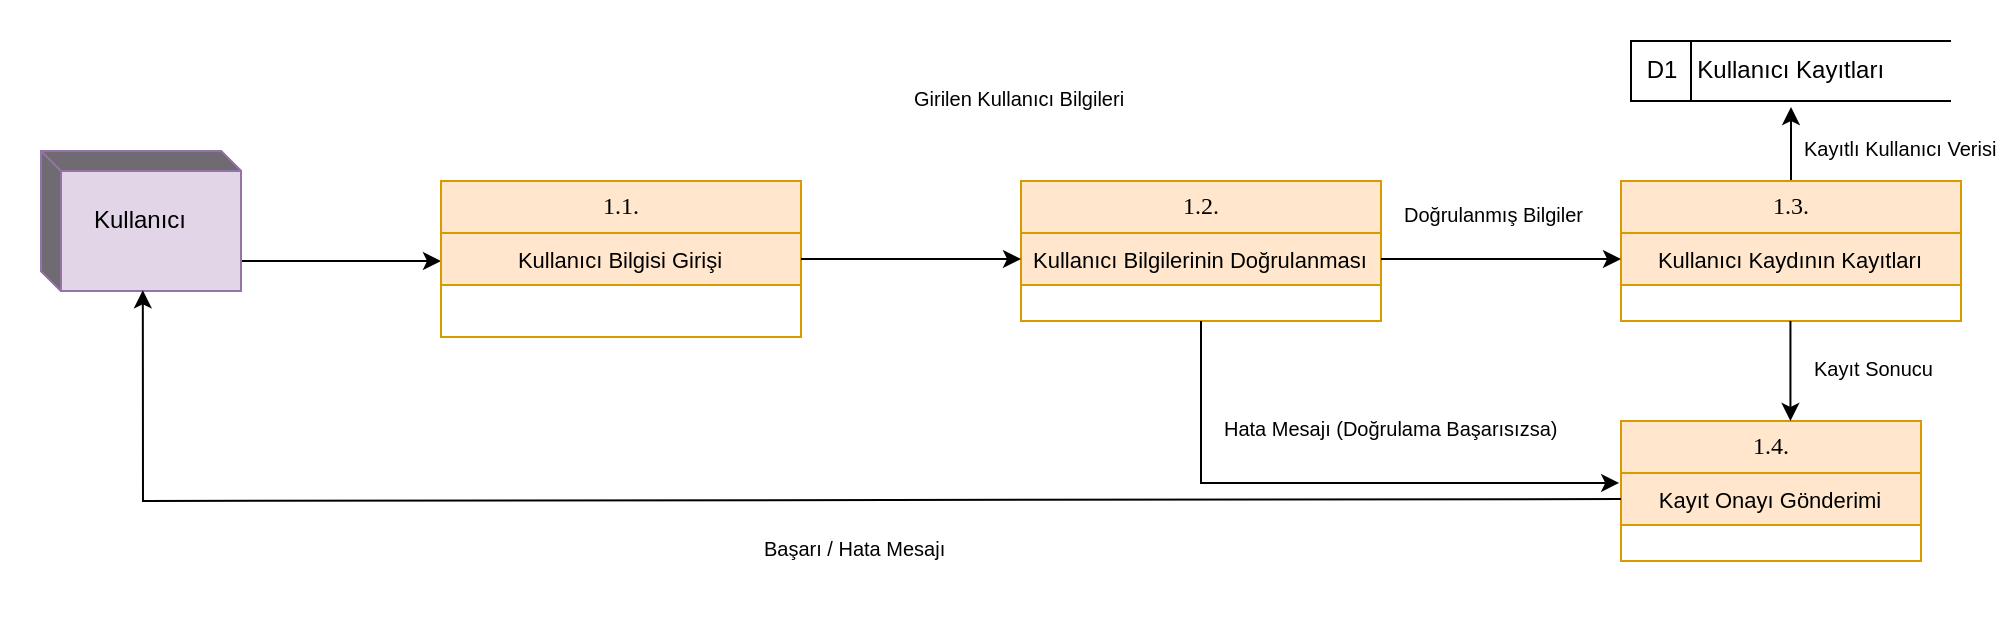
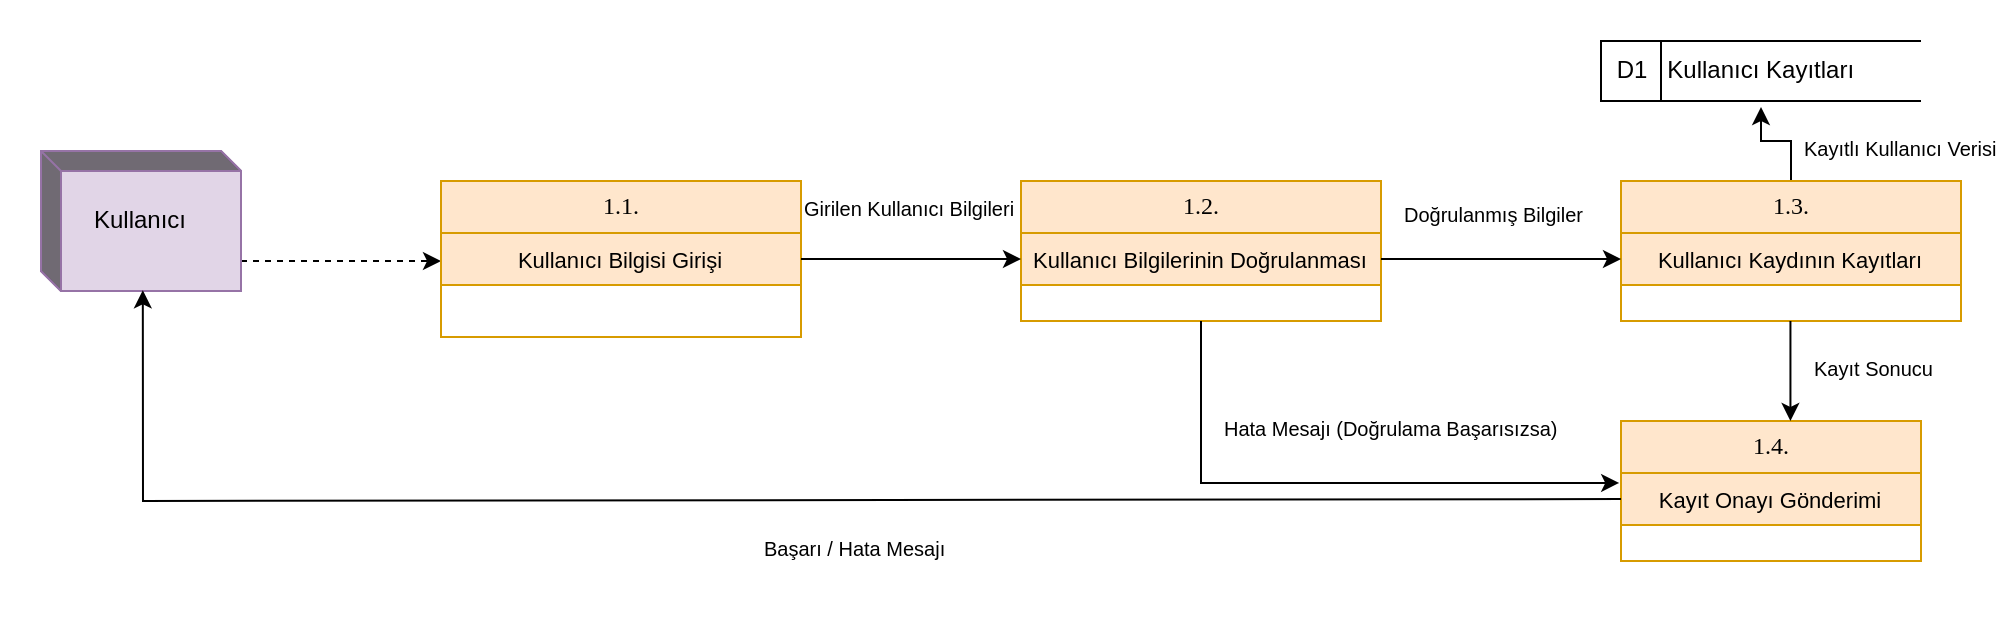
- <mxCell id="6" value="&lt;font style=&quot;vertical-align: inherit;&quot;&gt;&lt;font style=&quot;vertical-align: inherit;&quot;&gt;&amp;nbsp;D1&amp;nbsp; &amp;nbsp;Kullanıcı Kayıtları&lt;/font&gt;&lt;/font&gt;" style="html=1;whiteSpace=wrap;shape=mxgraph.dfd.dataStoreID;align=left;spacingLeft=3;points=[[0,0],[0.5,0],[1,0],[0,0.5],[1,0.5],[0,1],[0.5,1],[1,1]];perimeterSpacing=3;" parent="1" vertex="1"><mxGeometry x="815" y="20" width="160" height="30" as="geometry" /></mxCell>
+ <mxCell id="6" value="&lt;font style=&quot;vertical-align: inherit;&quot;&gt;&lt;font style=&quot;vertical-align: inherit;&quot;&gt;&amp;nbsp;D1&amp;nbsp; &amp;nbsp;Kullanıcı Kayıtları&lt;/font&gt;&lt;/font&gt;" style="html=1;whiteSpace=wrap;shape=mxgraph.dfd.dataStoreID;align=left;spacingLeft=3;points=[[0,0],[0.5,0],[1,0],[0,0.5],[1,0.5],[0,1],[0.5,1],[1,1]];perimeterSpacing=3;" parent="1" vertex="1"><mxGeometry x="800" y="20" width="160" height="30" as="geometry" /></mxCell>
- <mxCell id="18" value="&lt;font style=&quot;font-size: 10px;&quot;&gt;Girilen Kullanıcı Bilgileri&lt;/font&gt;" style="text;whiteSpace=wrap;html=1;" parent="1" vertex="1"><mxGeometry x="455" y="35" width="110" height="40" as="geometry" /></mxCell>
+ <mxCell id="18" value="&lt;font style=&quot;font-size: 10px;&quot;&gt;Girilen Kullanıcı Bilgileri&lt;/font&gt;" style="text;whiteSpace=wrap;html=1;" parent="1" vertex="1"><mxGeometry x="400" y="90" width="110" height="40" as="geometry" /></mxCell>
- <mxCell id="2" value="" style="edgeStyle=orthogonalEdgeStyle;rounded=0;orthogonalLoop=1;jettySize=auto;html=1;" parent="1" source="3" target="5" edge="1"><mxGeometry relative="1" as="geometry"><Array as="points"><mxPoint x="210" y="130" /><mxPoint x="210" y="130" /></Array></mxGeometry></mxCell>
+ <mxCell id="2" value="" style="edgeStyle=orthogonalEdgeStyle;rounded=0;orthogonalLoop=1;jettySize=auto;html=1;dashed=1;" parent="1" source="3" target="5" edge="1"><mxGeometry relative="1" as="geometry"><Array as="points"><mxPoint x="210" y="130" /><mxPoint x="210" y="130" /></Array></mxGeometry></mxCell>
